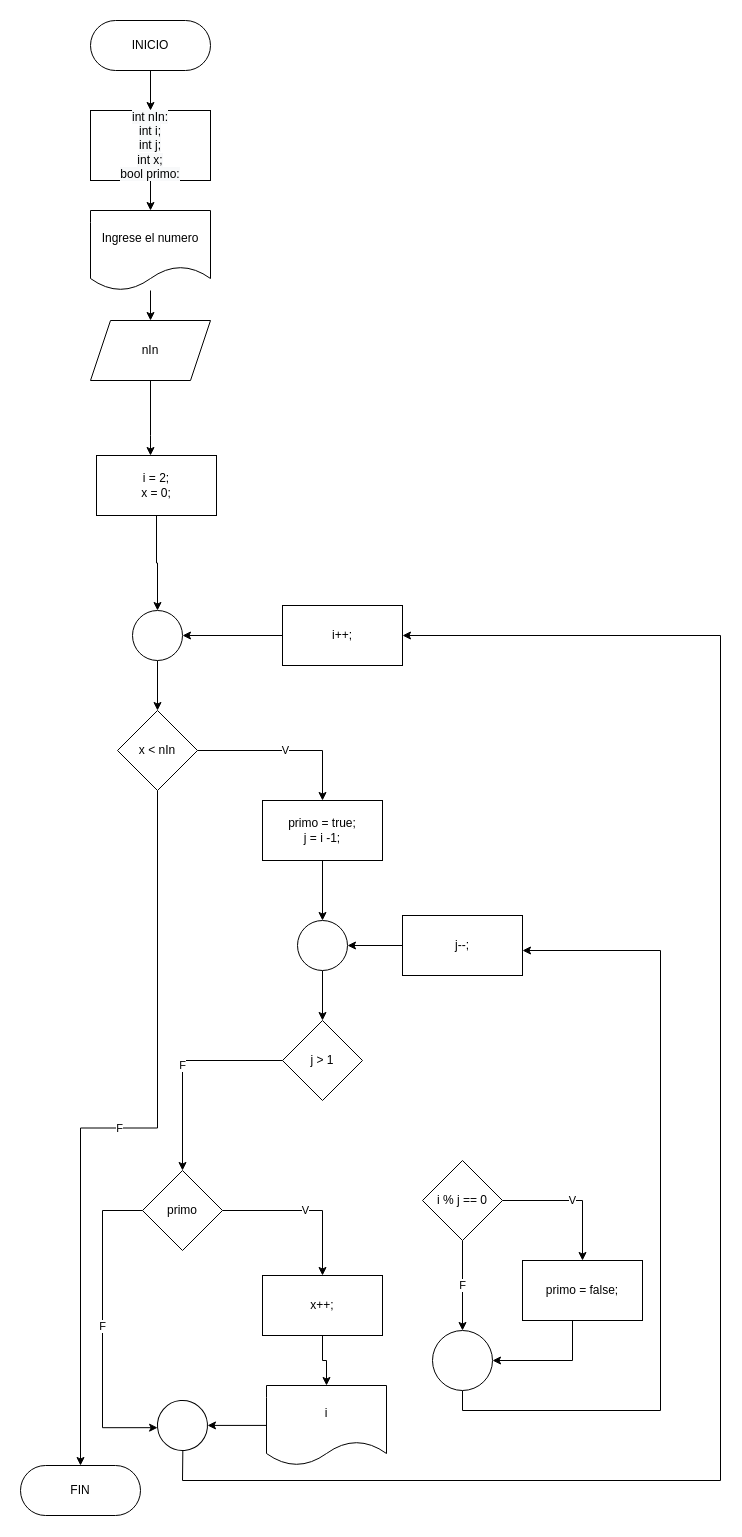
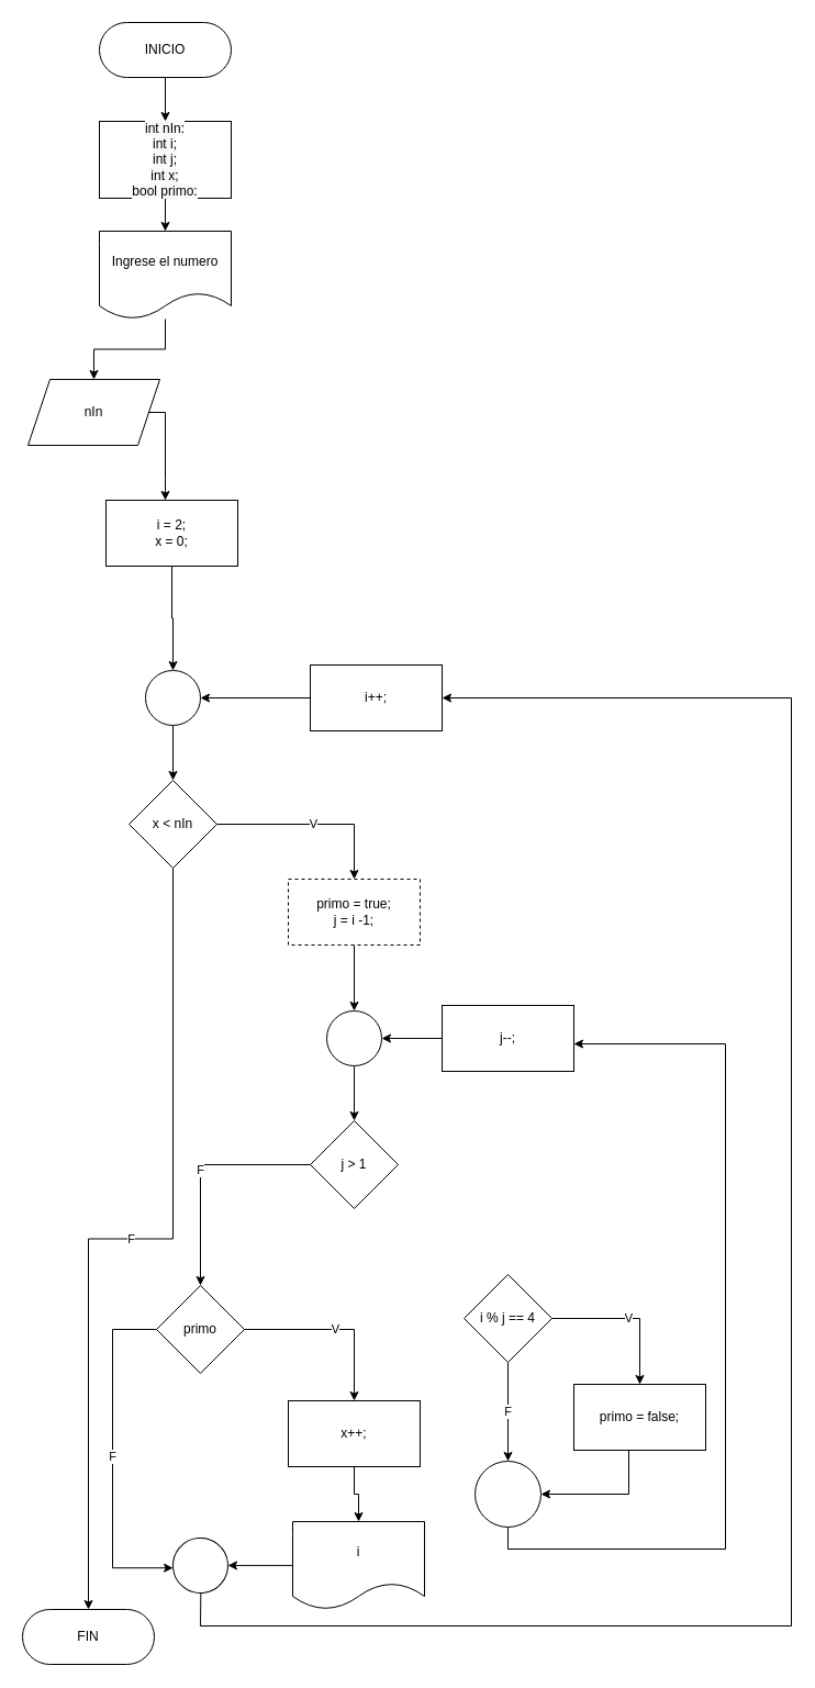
- <mxCell id="9" value="nIn" style="shape=parallelogram;perimeter=parallelogramPerimeter;whiteSpace=wrap;html=1;fixedSize=1;" vertex="1" parent="1"><mxGeometry x="90" y="320" width="120" height="60" as="geometry" /></mxCell>
+ <mxCell id="9" value="nIn" style="shape=parallelogram;perimeter=parallelogramPerimeter;whiteSpace=wrap;html=1;fixedSize=1;" vertex="1" parent="1"><mxGeometry x="25" y="345" width="120" height="60" as="geometry" /></mxCell>
- <mxCell id="20" value="primo = true;&lt;br&gt;j = i -1;" style="whiteSpace=wrap;html=1;" vertex="1" parent="1"><mxGeometry x="262" y="800" width="120" height="60" as="geometry" /></mxCell>
+ <mxCell id="20" value="primo = true;&lt;br&gt;j = i -1;" style="whiteSpace=wrap;html=1;dashed=1;" vertex="1" parent="1"><mxGeometry x="262" y="800" width="120" height="60" as="geometry" /></mxCell>
- <mxCell id="29" value="i % j == 0" style="rhombus;whiteSpace=wrap;html=1;" vertex="1" parent="1"><mxGeometry x="422" y="1160" width="80" height="80" as="geometry" /></mxCell>
+ <mxCell id="29" value="i % j == 4" style="rhombus;whiteSpace=wrap;html=1;" vertex="1" parent="1"><mxGeometry x="422" y="1160" width="80" height="80" as="geometry" /></mxCell>
